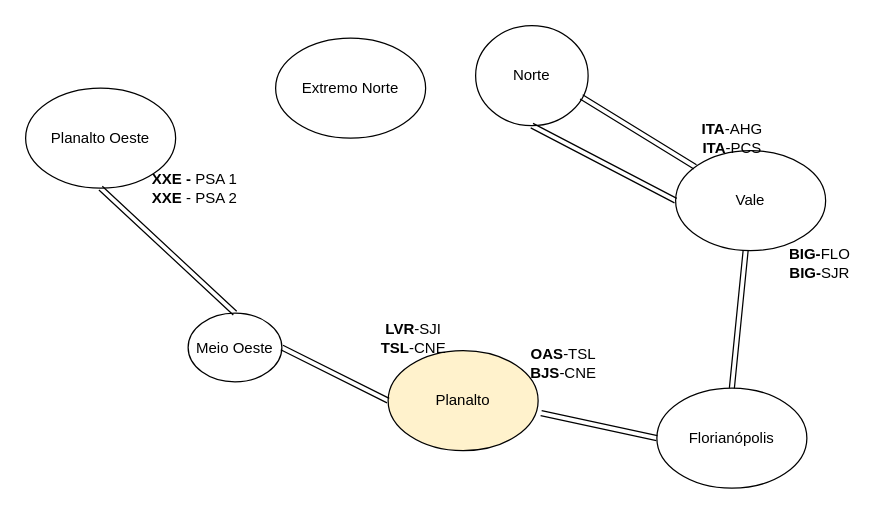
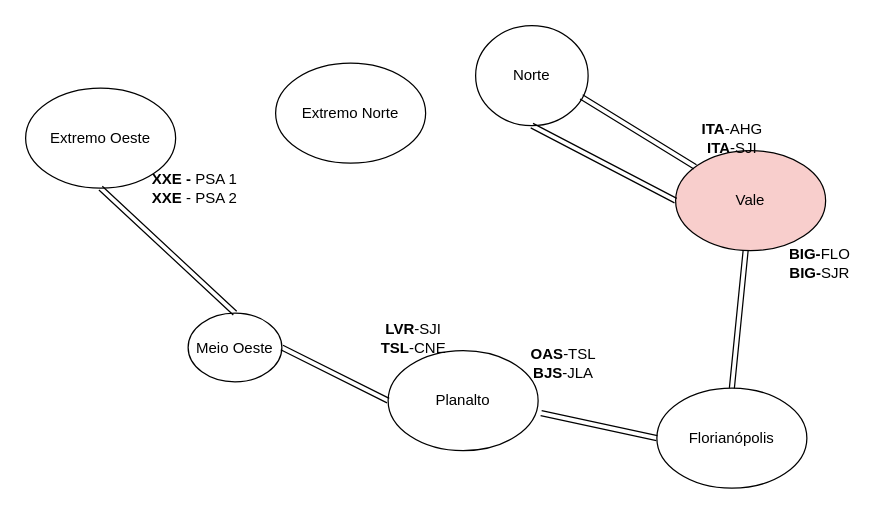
- <mxCell id="19" value="Extremo Norte" style="ellipse;whiteSpace=wrap;html=1;" vertex="1" parent="1"><mxGeometry x="220" y="30" width="120" height="80" as="geometry" /></mxCell>
+ <mxCell id="19" value="Extremo Norte" style="ellipse;whiteSpace=wrap;html=1;" vertex="1" parent="1"><mxGeometry x="220" y="50" width="120" height="80" as="geometry" /></mxCell>
- <mxCell id="5" value="Planalto Oeste" style="ellipse;whiteSpace=wrap;html=1;" vertex="1" parent="1"><mxGeometry x="20" y="70" width="120" height="80" as="geometry" /></mxCell>
+ <mxCell id="5" value="Extremo Oeste" style="ellipse;whiteSpace=wrap;html=1;" vertex="1" parent="1"><mxGeometry x="20" y="70" width="120" height="80" as="geometry" /></mxCell>
- <mxCell id="18" value="&lt;b&gt;ITA&lt;/b&gt;-AHG&lt;br&gt;&lt;b&gt;ITA&lt;/b&gt;-PCS" style="text;html=1;align=center;verticalAlign=middle;resizable=0;points=[];autosize=1;strokeColor=none;fillColor=none;" vertex="1" parent="1"><mxGeometry x="550" y="90" width="70" height="40" as="geometry" /></mxCell>
+ <mxCell id="18" value="&lt;b&gt;ITA&lt;/b&gt;-AHG&lt;br&gt;&lt;b&gt;ITA&lt;/b&gt;-SJI" style="text;html=1;align=center;verticalAlign=middle;resizable=0;points=[];autosize=1;strokeColor=none;fillColor=none;" vertex="1" parent="1"><mxGeometry x="550" y="90" width="70" height="40" as="geometry" /></mxCell>
- <mxCell id="6" value="Vale" style="ellipse;whiteSpace=wrap;html=1;" vertex="1" parent="1"><mxGeometry x="540" y="120" width="120" height="80" as="geometry" /></mxCell>
+ <mxCell id="6" value="Vale" style="ellipse;whiteSpace=wrap;html=1;fillColor=#f8cecc;" vertex="1" parent="1"><mxGeometry x="540" y="120" width="120" height="80" as="geometry" /></mxCell>
- <mxCell id="9" value="&lt;b&gt;OAS&lt;/b&gt;-TSL&lt;br&gt;&lt;b&gt;BJS&lt;/b&gt;-CNE" style="text;html=1;align=center;verticalAlign=middle;resizable=0;points=[];autosize=1;strokeColor=none;fillColor=none;" vertex="1" parent="1"><mxGeometry x="410" y="270" width="80" height="40" as="geometry" /></mxCell>
+ <mxCell id="9" value="&lt;b&gt;OAS&lt;/b&gt;-TSL&lt;br&gt;&lt;b&gt;BJS&lt;/b&gt;-JLA" style="text;html=1;align=center;verticalAlign=middle;resizable=0;points=[];autosize=1;strokeColor=none;fillColor=none;" vertex="1" parent="1"><mxGeometry x="410" y="270" width="80" height="40" as="geometry" /></mxCell>
- <mxCell id="3" value="Planalto" style="ellipse;whiteSpace=wrap;html=1;fillColor=#fff2cc;" vertex="1" parent="1"><mxGeometry x="310" y="280" width="120" height="80" as="geometry" /></mxCell>
+ <mxCell id="3" value="Planalto" style="ellipse;whiteSpace=wrap;html=1;" vertex="1" parent="1"><mxGeometry x="310" y="280" width="120" height="80" as="geometry" /></mxCell>
